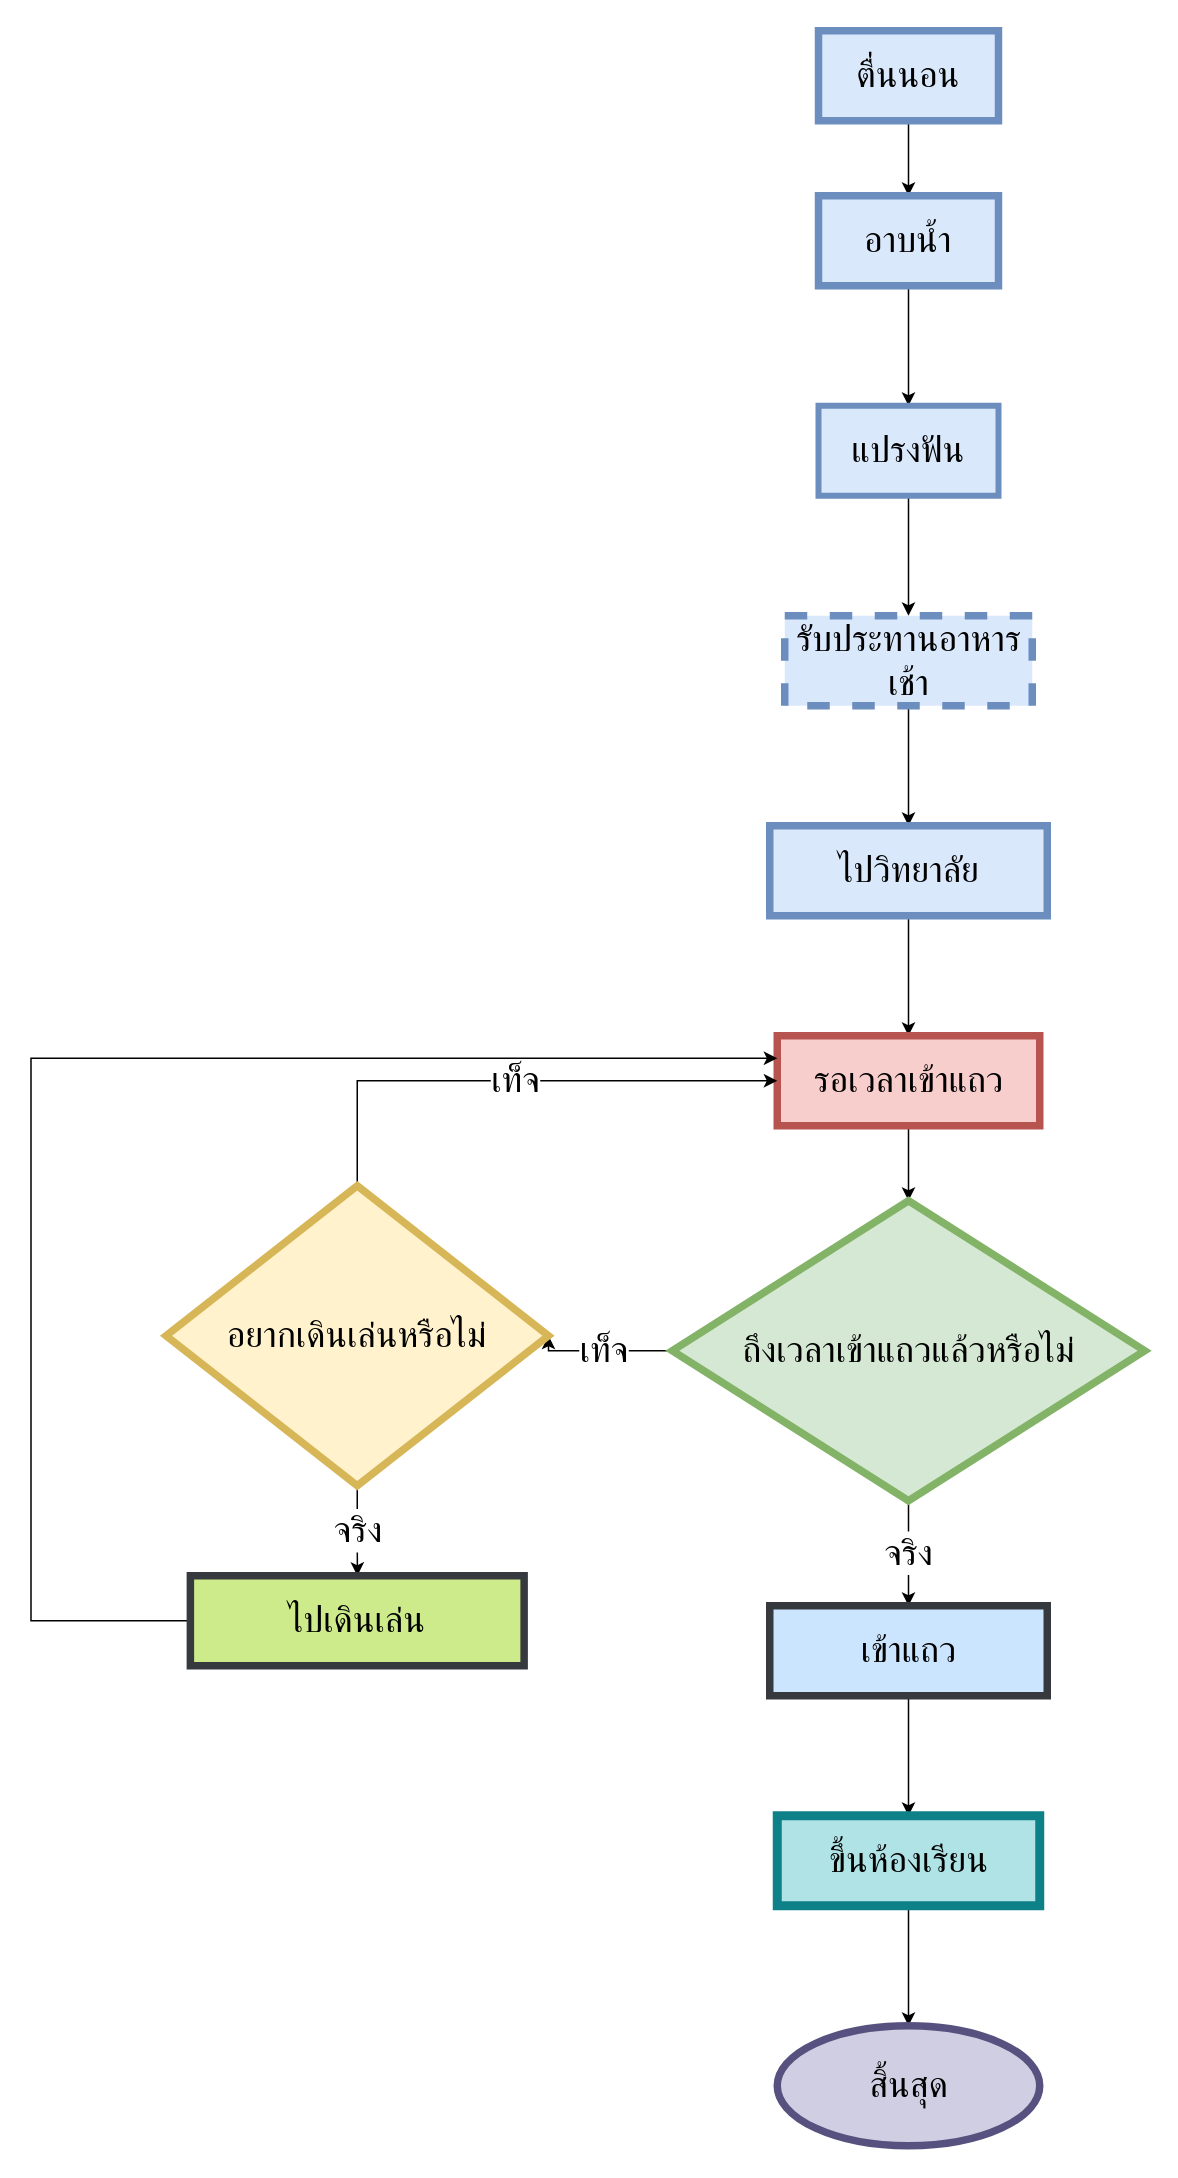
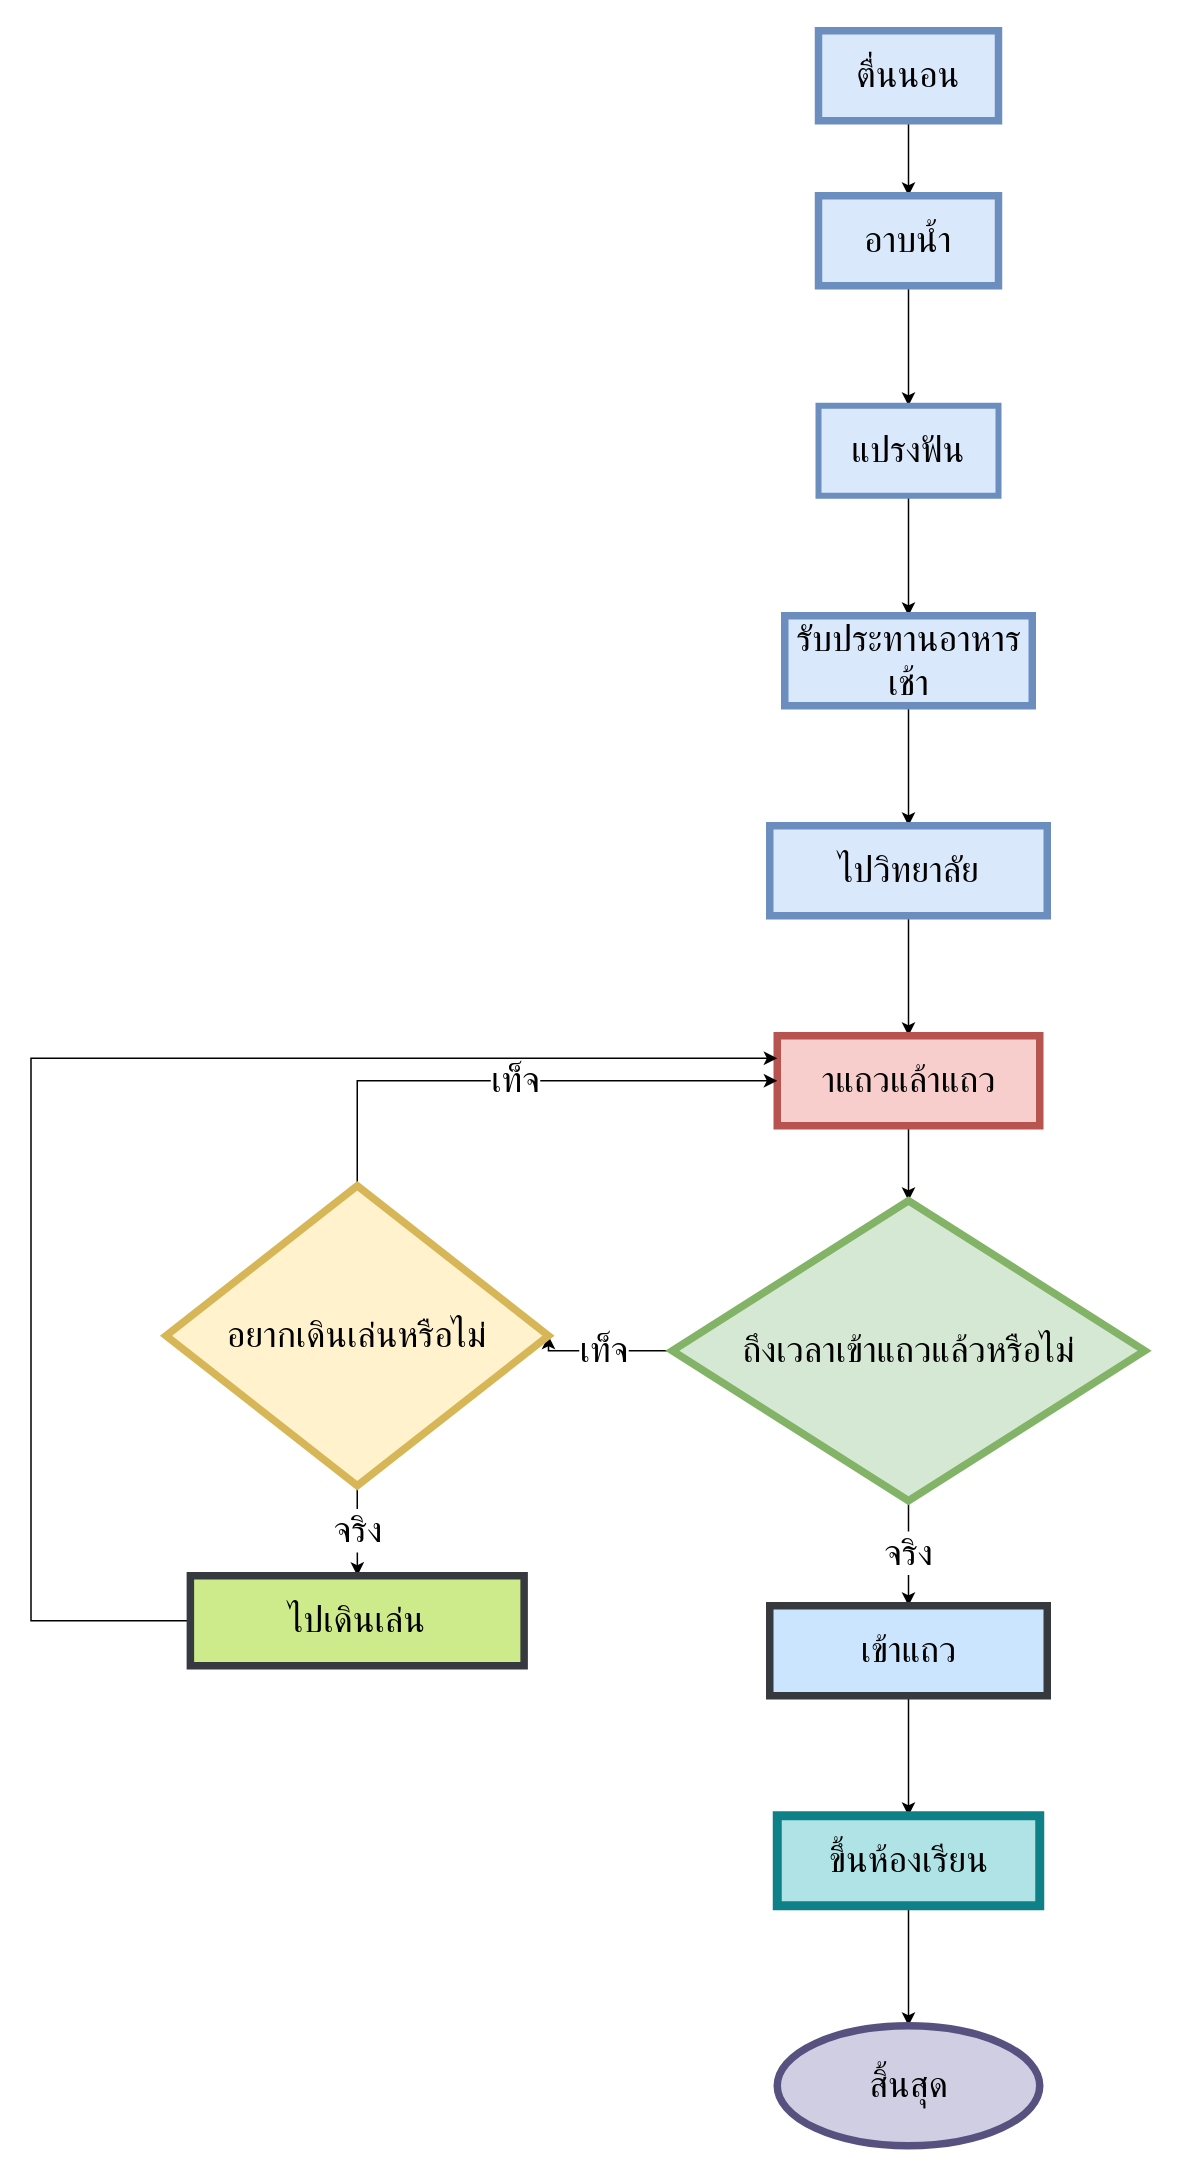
- <mxCell id="9" value="&lt;font style=&quot;font-size: 24px;&quot;&gt;รับประทานอาหารเช้า&lt;/font&gt;" style="whiteSpace=wrap;html=1;strokeWidth=5;fillColor=#dae8fc;strokeColor=#6c8ebf;perimeterSpacing=0;dashed=1;" vertex="1" parent="1"><mxGeometry x="522.5" y="410" width="165" height="60" as="geometry" /></mxCell>
+ <mxCell id="9" value="&lt;font style=&quot;font-size: 24px;&quot;&gt;รับประทานอาหารเช้า&lt;/font&gt;" style="whiteSpace=wrap;html=1;strokeWidth=5;fillColor=#dae8fc;strokeColor=#6c8ebf;perimeterSpacing=0;" vertex="1" parent="1"><mxGeometry x="522.5" y="410" width="165" height="60" as="geometry" /></mxCell>
- <mxCell id="13" value="&lt;font style=&quot;font-size: 24px;&quot;&gt;รอเวลาเข้าแถว&lt;/font&gt;" style="whiteSpace=wrap;html=1;strokeWidth=5;fillColor=#f8cecc;strokeColor=#b85450;" vertex="1" parent="1"><mxGeometry x="517.5" y="690" width="175" height="60" as="geometry" /></mxCell>
+ <mxCell id="13" value="&lt;font style=&quot;font-size: 24px;&quot;&gt;าแถวแล้าแถว&lt;/font&gt;" style="whiteSpace=wrap;html=1;strokeWidth=5;fillColor=#f8cecc;strokeColor=#b85450;" vertex="1" parent="1"><mxGeometry x="517.5" y="690" width="175" height="60" as="geometry" /></mxCell>
